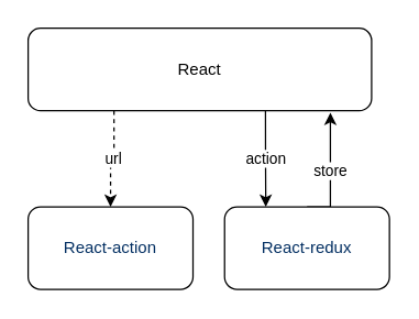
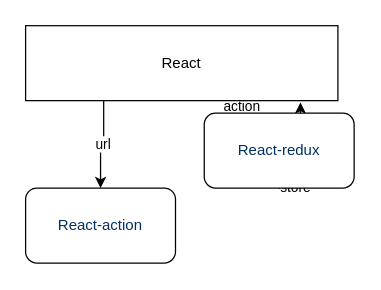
- <mxCell id="4" value="React" style="rounded=1;whiteSpace=wrap;html=1;" vertex="1" parent="1"><mxGeometry x="20" y="20" width="250" height="60" as="geometry" /></mxCell>
+ <mxCell id="4" value="React" style="whiteSpace=wrap;html=1;rounded=0;" vertex="1" parent="1"><mxGeometry x="20" y="20" width="250" height="60" as="geometry" /></mxCell>
- <mxCell id="3" value="url" style="edgeStyle=orthogonalEdgeStyle;rounded=0;orthogonalLoop=1;jettySize=auto;html=1;exitX=0.25;exitY=1;exitDx=0;exitDy=0;dashed=1;" edge="1" parent="1" source="4" target="5"><mxGeometry relative="1" as="geometry" /></mxCell>
+ <mxCell id="3" value="url" style="edgeStyle=orthogonalEdgeStyle;rounded=0;orthogonalLoop=1;jettySize=auto;html=1;exitX=0.25;exitY=1;exitDx=0;exitDy=0;" edge="1" parent="1" source="4" target="5"><mxGeometry relative="1" as="geometry" /></mxCell>
- <mxCell id="7" value="&lt;span style=&quot;color: rgb(3 , 47 , 98) ; font-family: , &amp;#34;consolas&amp;#34; , &amp;#34;liberation mono&amp;#34; , &amp;#34;menlo&amp;#34; , monospace ; white-space: pre ; background-color: rgb(255 , 255 , 255)&quot;&gt;React-redux&lt;/span&gt;" style="rounded=1;whiteSpace=wrap;html=1;" vertex="1" parent="1"><mxGeometry x="163" y="150" width="120" height="60" as="geometry" /></mxCell>
+ <mxCell id="7" value="&lt;span style=&quot;color: rgb(3 , 47 , 98) ; font-family: , &amp;#34;consolas&amp;#34; , &amp;#34;liberation mono&amp;#34; , &amp;#34;menlo&amp;#34; , monospace ; white-space: pre ; background-color: rgb(255 , 255 , 255)&quot;&gt;React-redux&lt;/span&gt;" style="rounded=1;whiteSpace=wrap;html=1;" vertex="1" parent="1"><mxGeometry x="163" y="90" width="120" height="60" as="geometry" /></mxCell>
